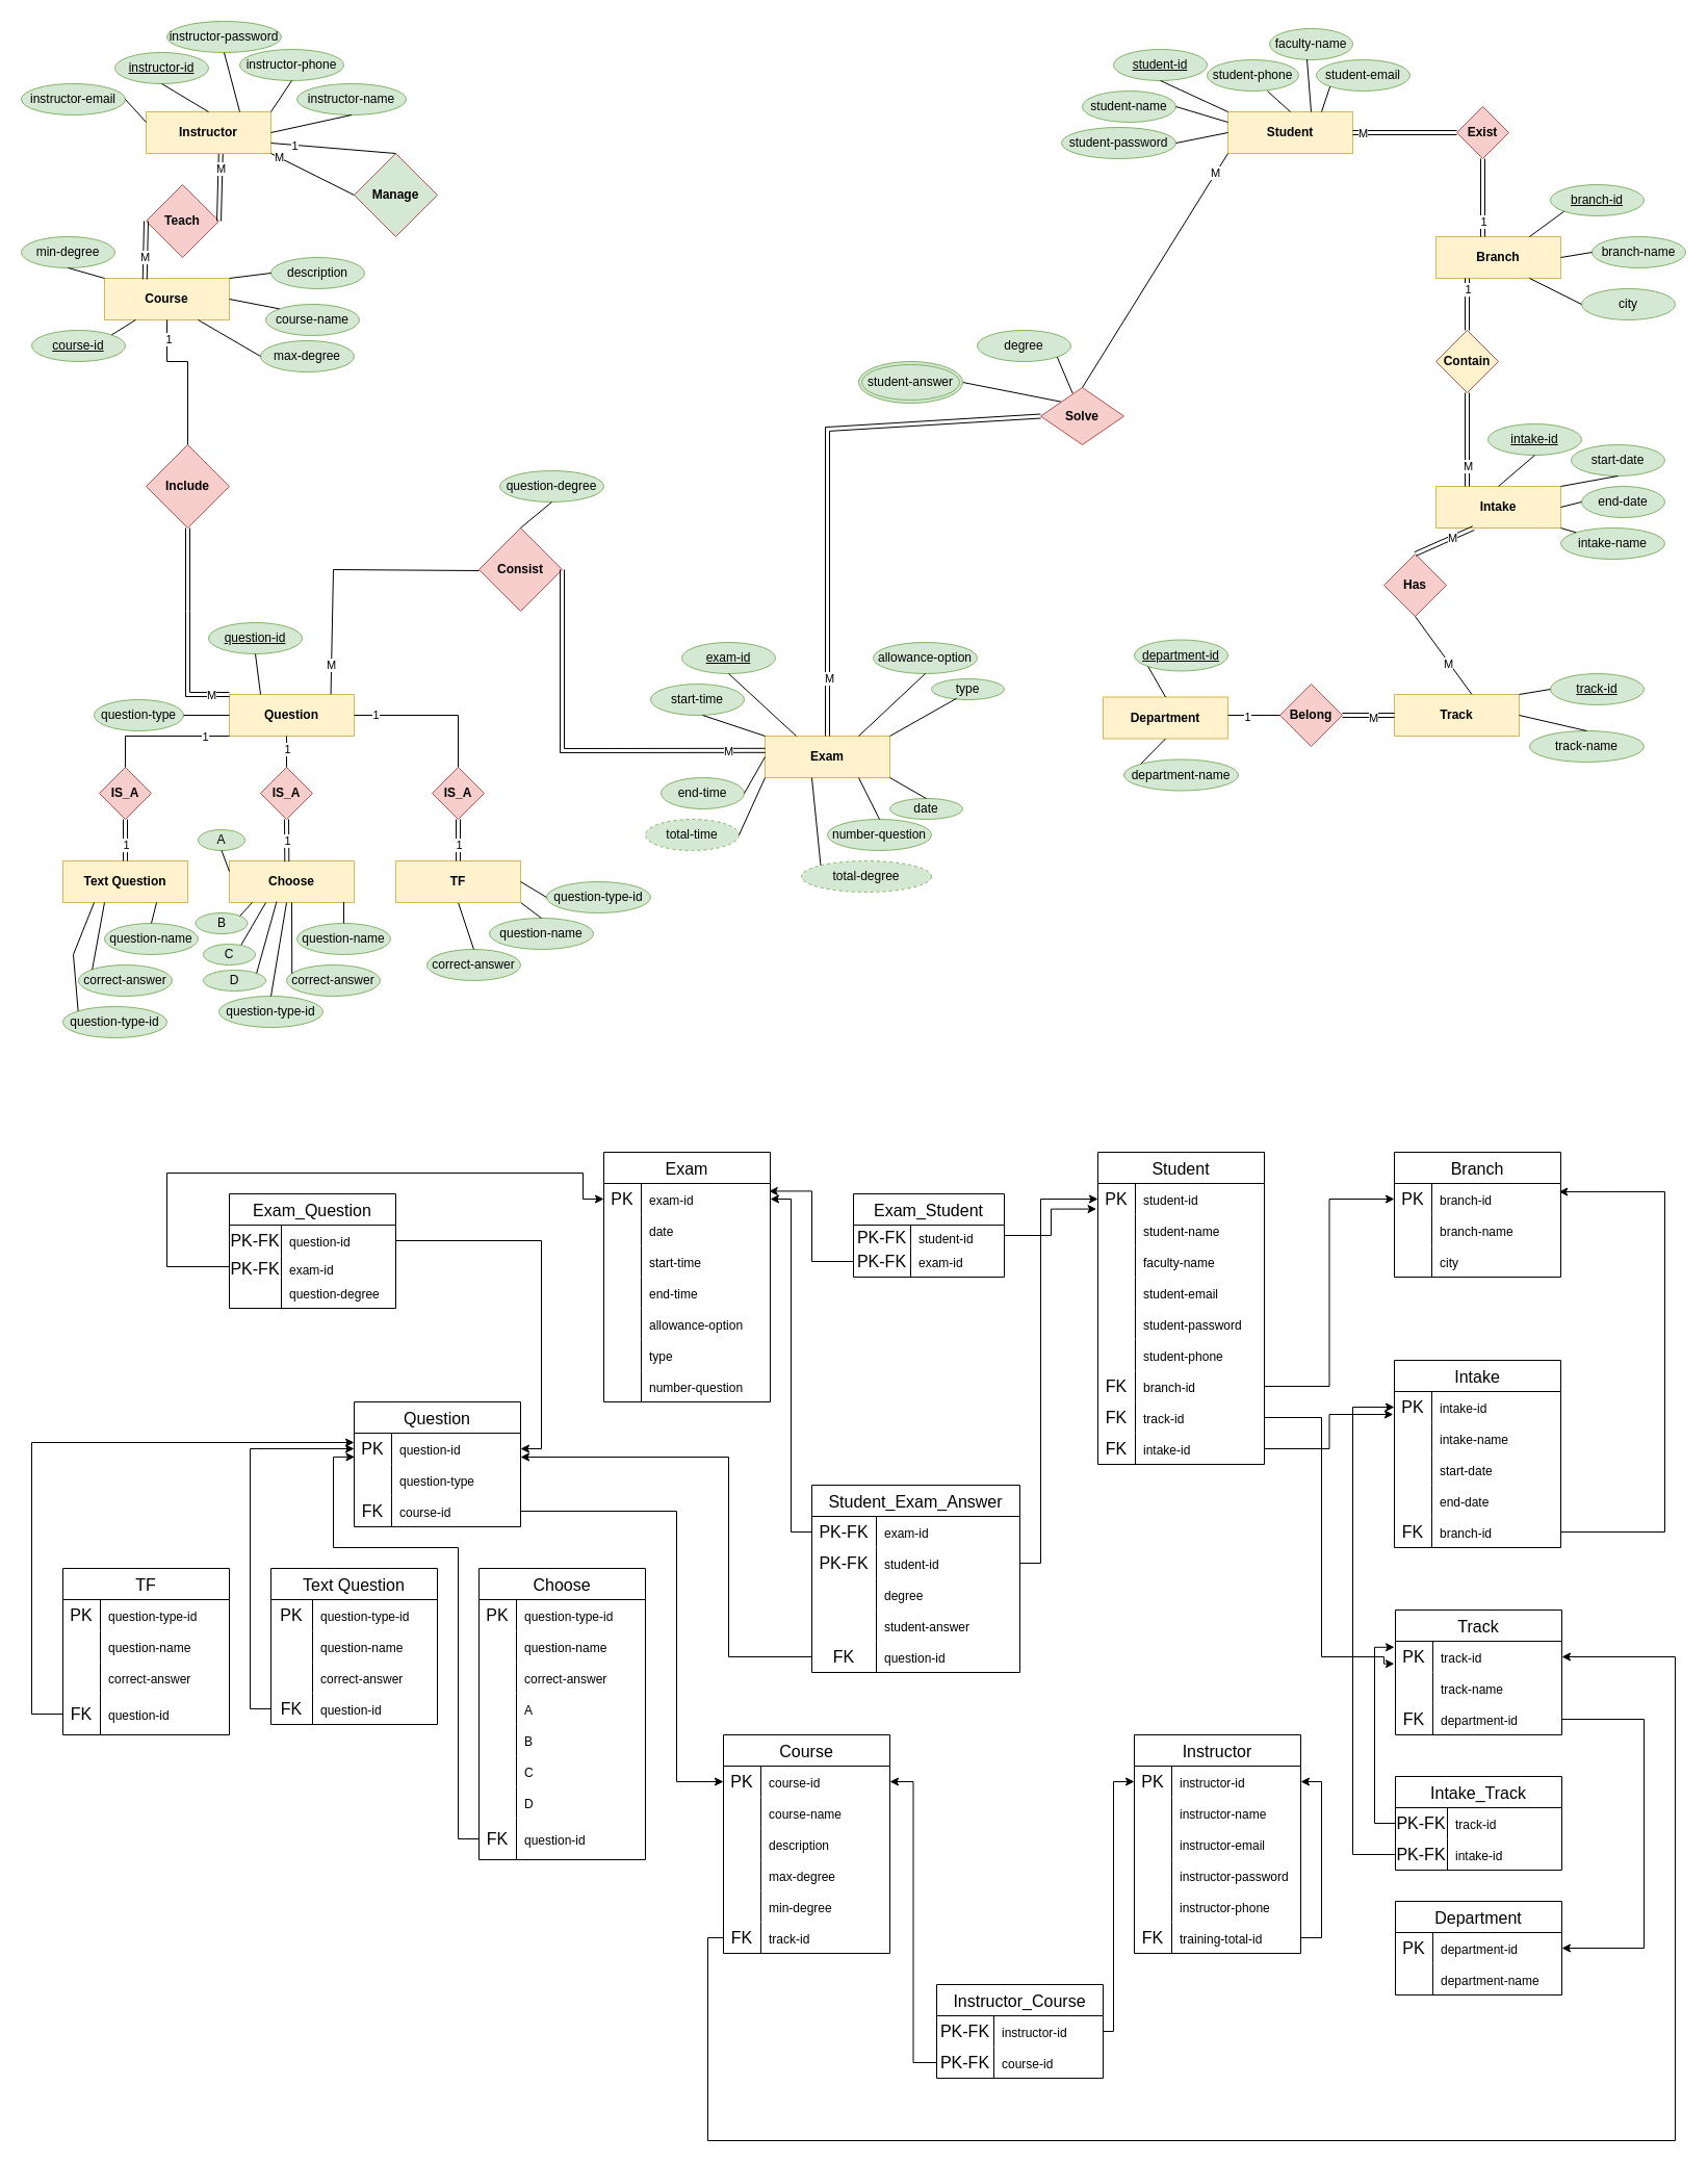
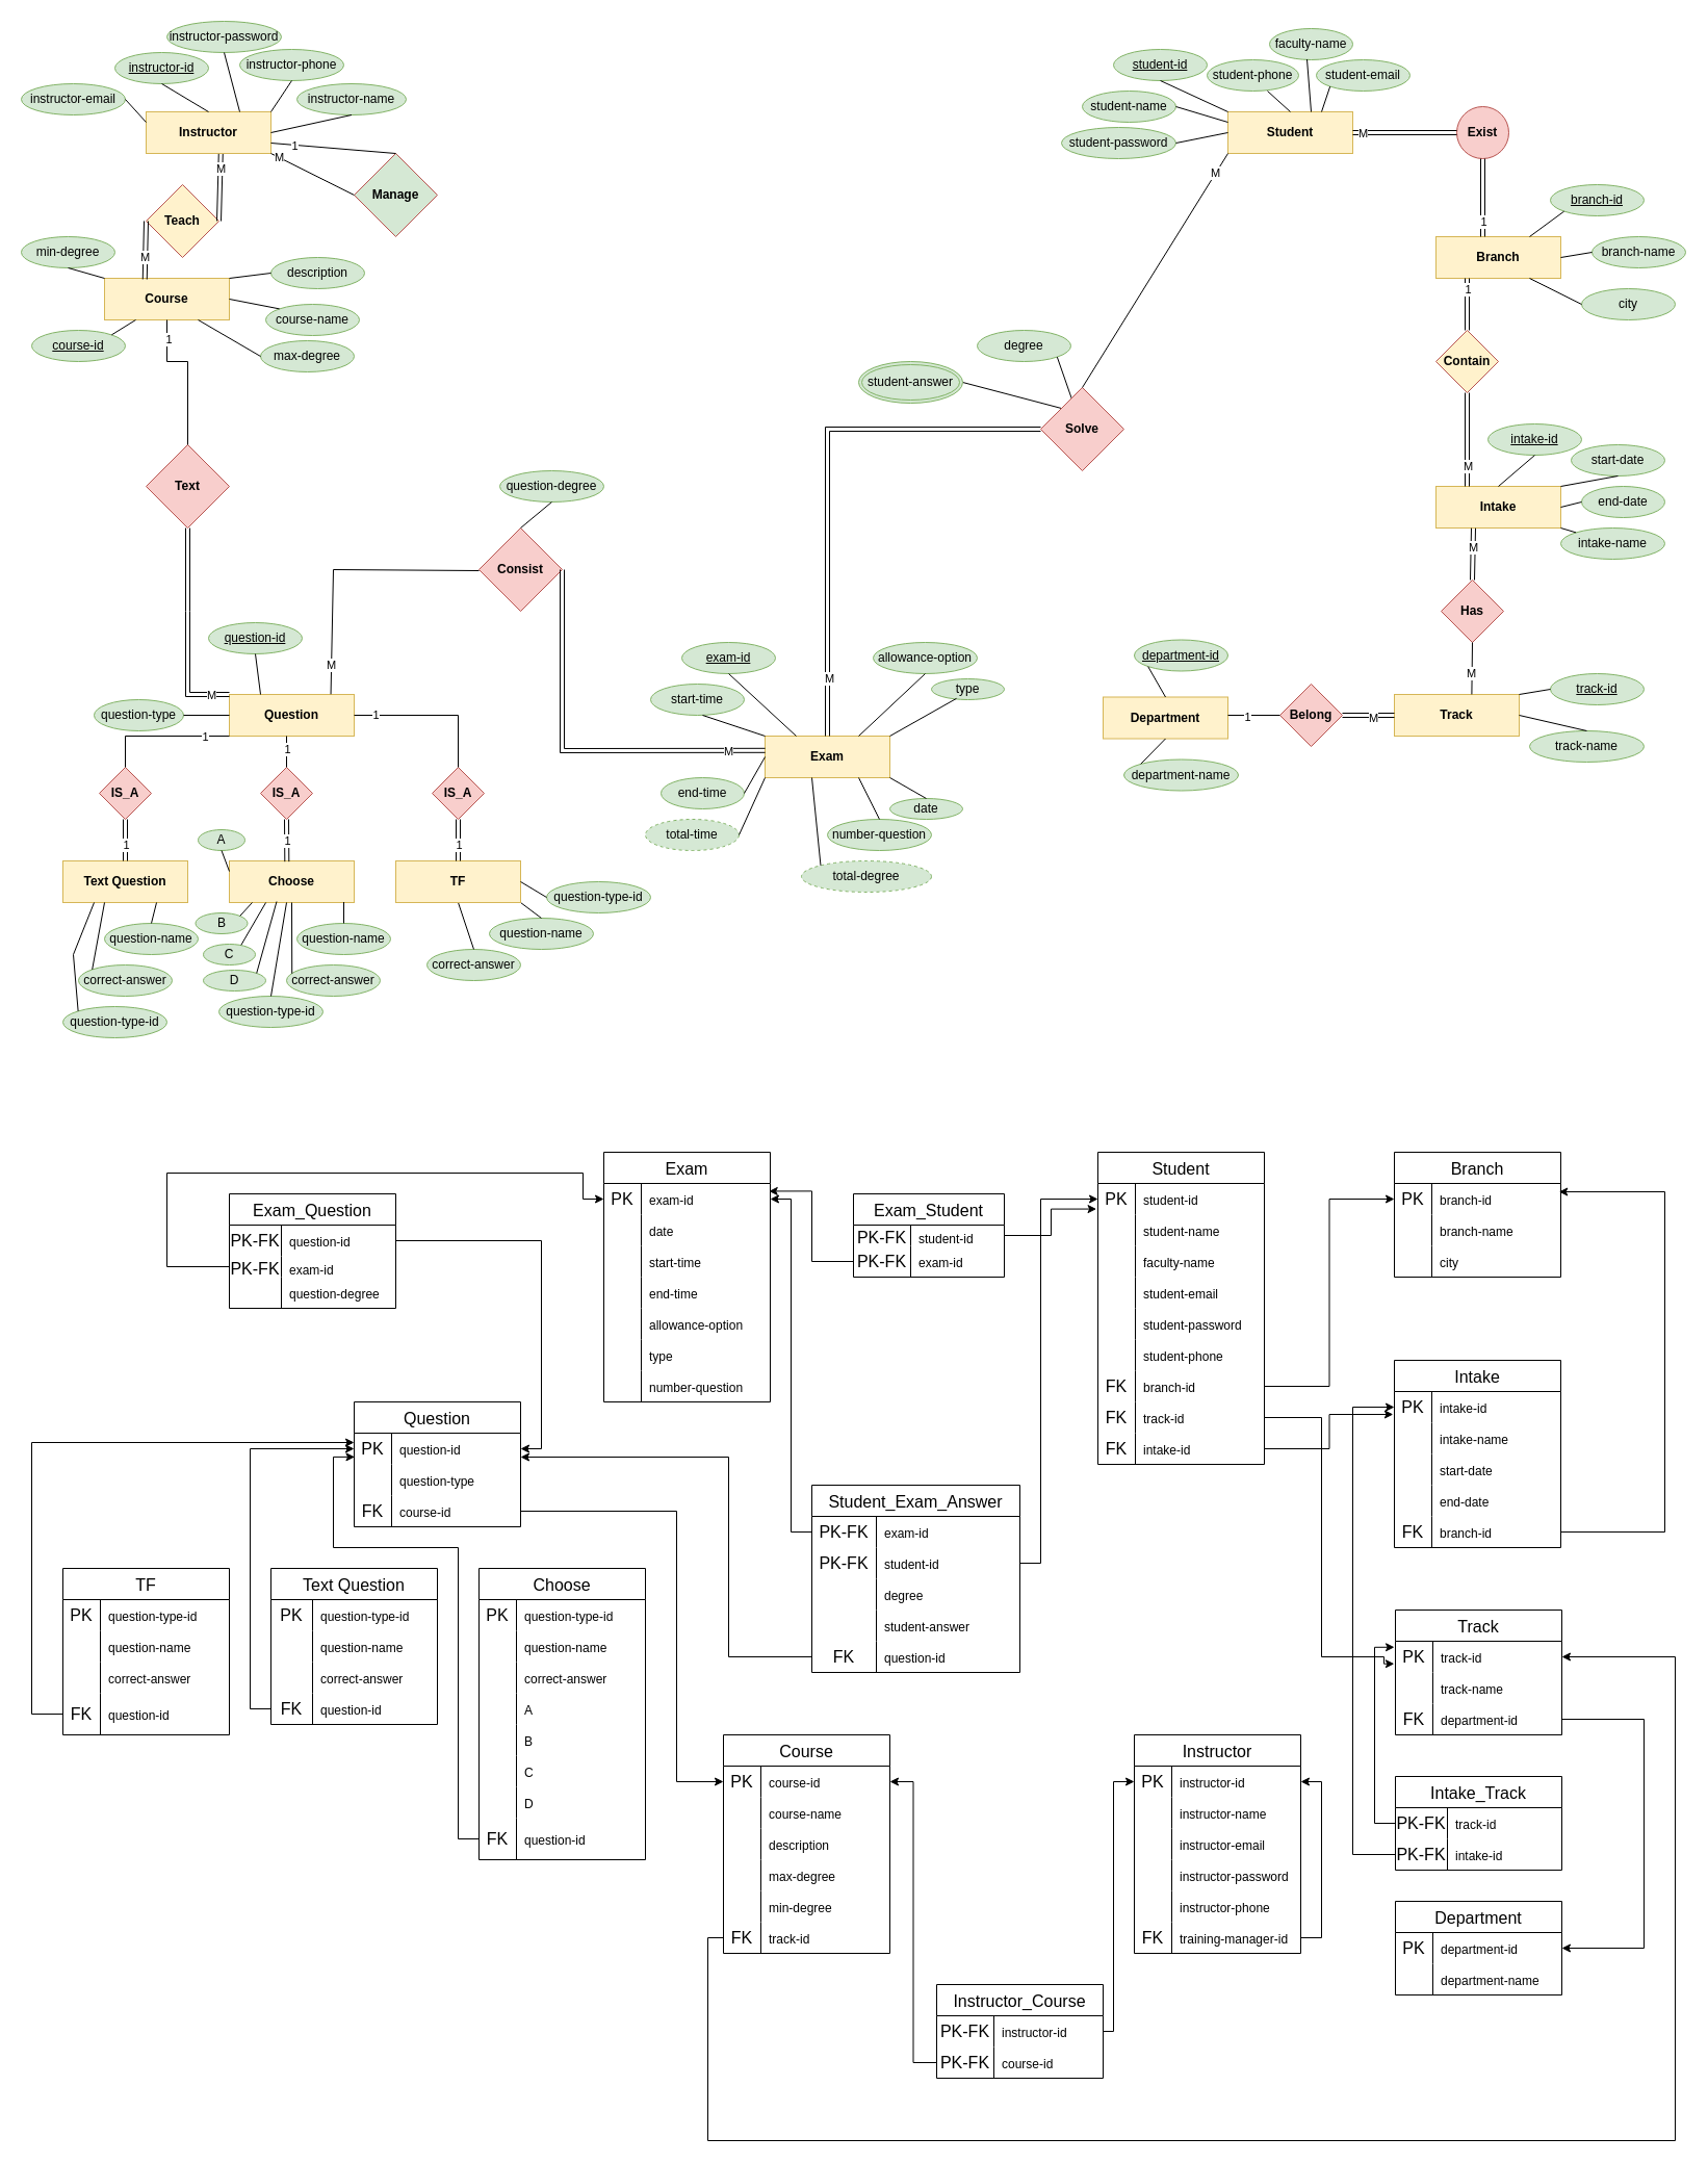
- <mxCell id="133" value="&lt;b&gt;Exist&lt;/b&gt;" style="rhombus;whiteSpace=wrap;html=1;fillColor=#f8cecc;strokeColor=#b85450;" parent="1" vertex="1"><mxGeometry x="1400" y="102" width="50" height="50" as="geometry" /></mxCell>
+ <mxCell id="133" value="&lt;b&gt;Exist&lt;/b&gt;" style="ellipse;whiteSpace=wrap;html=1;fillColor=#f8cecc;strokeColor=#b85450;" parent="1" vertex="1"><mxGeometry x="1400" y="102" width="50" height="50" as="geometry" /></mxCell>
- <mxCell id="86" value="&lt;b&gt;Teach&lt;/b&gt;" style="rhombus;whiteSpace=wrap;html=1;fillColor=#f8cecc;strokeColor=#b85450;" parent="1" vertex="1"><mxGeometry x="140" y="177" width="70" height="70" as="geometry" /></mxCell>
+ <mxCell id="86" value="&lt;b&gt;Teach&lt;/b&gt;" style="rhombus;whiteSpace=wrap;html=1;fillColor=#fff2cc;strokeColor=#b85450;" parent="1" vertex="1"><mxGeometry x="140" y="177" width="70" height="70" as="geometry" /></mxCell>
- <mxCell id="148" value="&lt;b&gt;Solve&lt;/b&gt;" style="rhombus;whiteSpace=wrap;html=1;fillColor=#f8cecc;strokeColor=#b85450;" parent="1" vertex="1"><mxGeometry x="1000" y="372" width="80" height="55" as="geometry" /></mxCell>
+ <mxCell id="148" value="&lt;b&gt;Solve&lt;/b&gt;" style="rhombus;whiteSpace=wrap;html=1;fillColor=#f8cecc;strokeColor=#b85450;" parent="1" vertex="1"><mxGeometry x="1000" y="372" width="80" height="80" as="geometry" /></mxCell>
- <mxCell id="91" value="&lt;b&gt;Include&lt;/b&gt;" style="rhombus;whiteSpace=wrap;html=1;fillColor=#f8cecc;strokeColor=#b85450;" parent="1" vertex="1"><mxGeometry x="140" y="427" width="80" height="80" as="geometry" /></mxCell>
+ <mxCell id="91" value="&lt;b&gt;Text&lt;/b&gt;" style="rhombus;whiteSpace=wrap;html=1;fillColor=#f8cecc;strokeColor=#b85450;" parent="1" vertex="1"><mxGeometry x="140" y="427" width="80" height="80" as="geometry" /></mxCell>
- <mxCell id="143" value="&lt;b&gt;Has&lt;/b&gt;" style="rhombus;whiteSpace=wrap;html=1;fillColor=#f8cecc;strokeColor=#b85450;" parent="1" vertex="1"><mxGeometry x="1330" y="532" width="60" height="60" as="geometry" /></mxCell>
+ <mxCell id="143" value="&lt;b&gt;Has&lt;/b&gt;" style="rhombus;whiteSpace=wrap;html=1;fillColor=#f8cecc;strokeColor=#b85450;" parent="1" vertex="1"><mxGeometry x="1385" y="557" width="60" height="60" as="geometry" /></mxCell>
- <mxCell id="217" value="&lt;span style=&quot;font-size: 12px;&quot;&gt;training-total-id&lt;/span&gt;" style="shape=partialRectangle;html=1;whiteSpace=wrap;connectable=0;fillColor=none;top=0;left=0;bottom=0;right=0;align=left;spacingLeft=6;overflow=hidden;strokeColor=inherit;fontSize=16;" parent="215" vertex="1"><mxGeometry x="36" width="124" height="30" as="geometry"><mxRectangle width="124" height="30" as="alternateBounds" /></mxGeometry></mxCell>
+ <mxCell id="217" value="&lt;span style=&quot;font-size: 12px;&quot;&gt;training-manager-id&lt;/span&gt;" style="shape=partialRectangle;html=1;whiteSpace=wrap;connectable=0;fillColor=none;top=0;left=0;bottom=0;right=0;align=left;spacingLeft=6;overflow=hidden;strokeColor=inherit;fontSize=16;" parent="215" vertex="1"><mxGeometry x="36" width="124" height="30" as="geometry"><mxRectangle width="124" height="30" as="alternateBounds" /></mxGeometry></mxCell>
